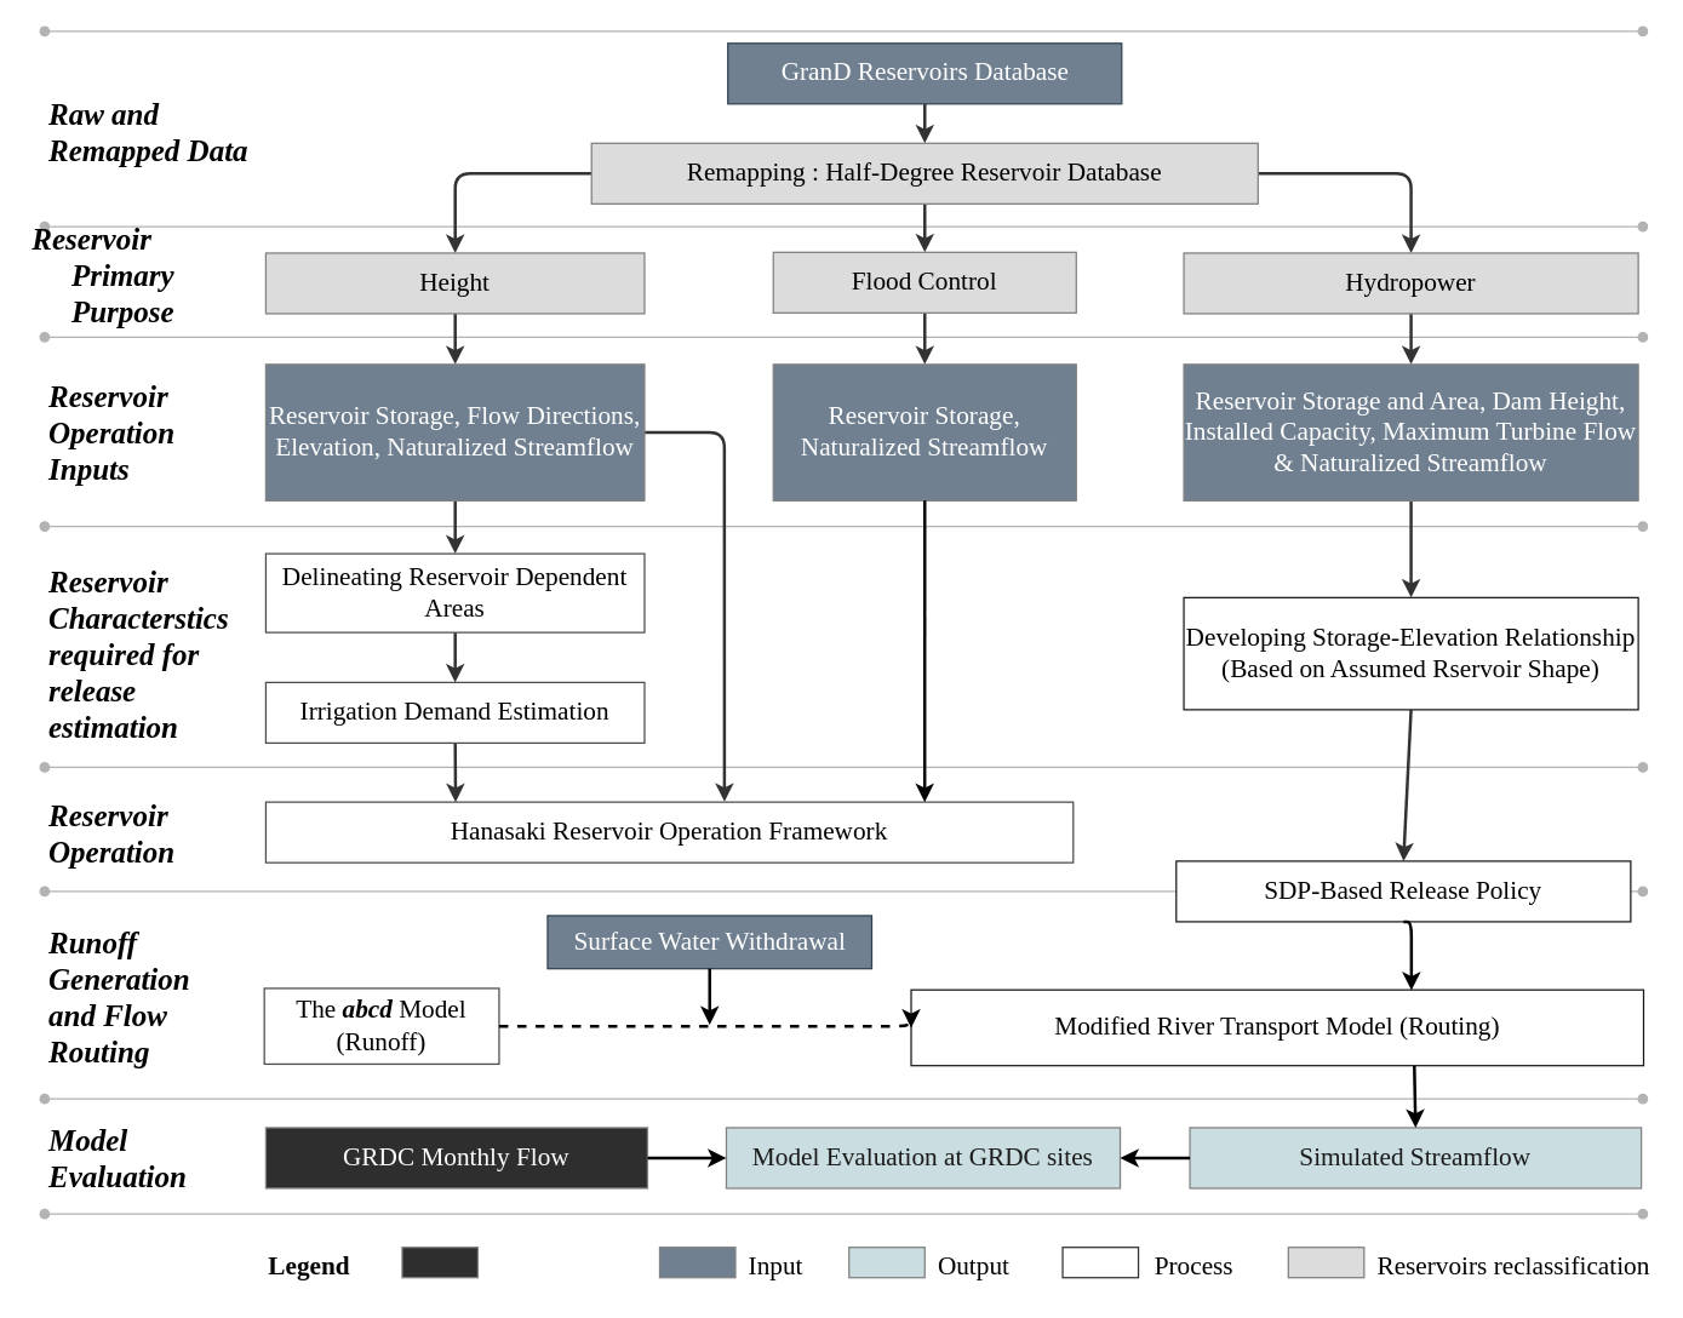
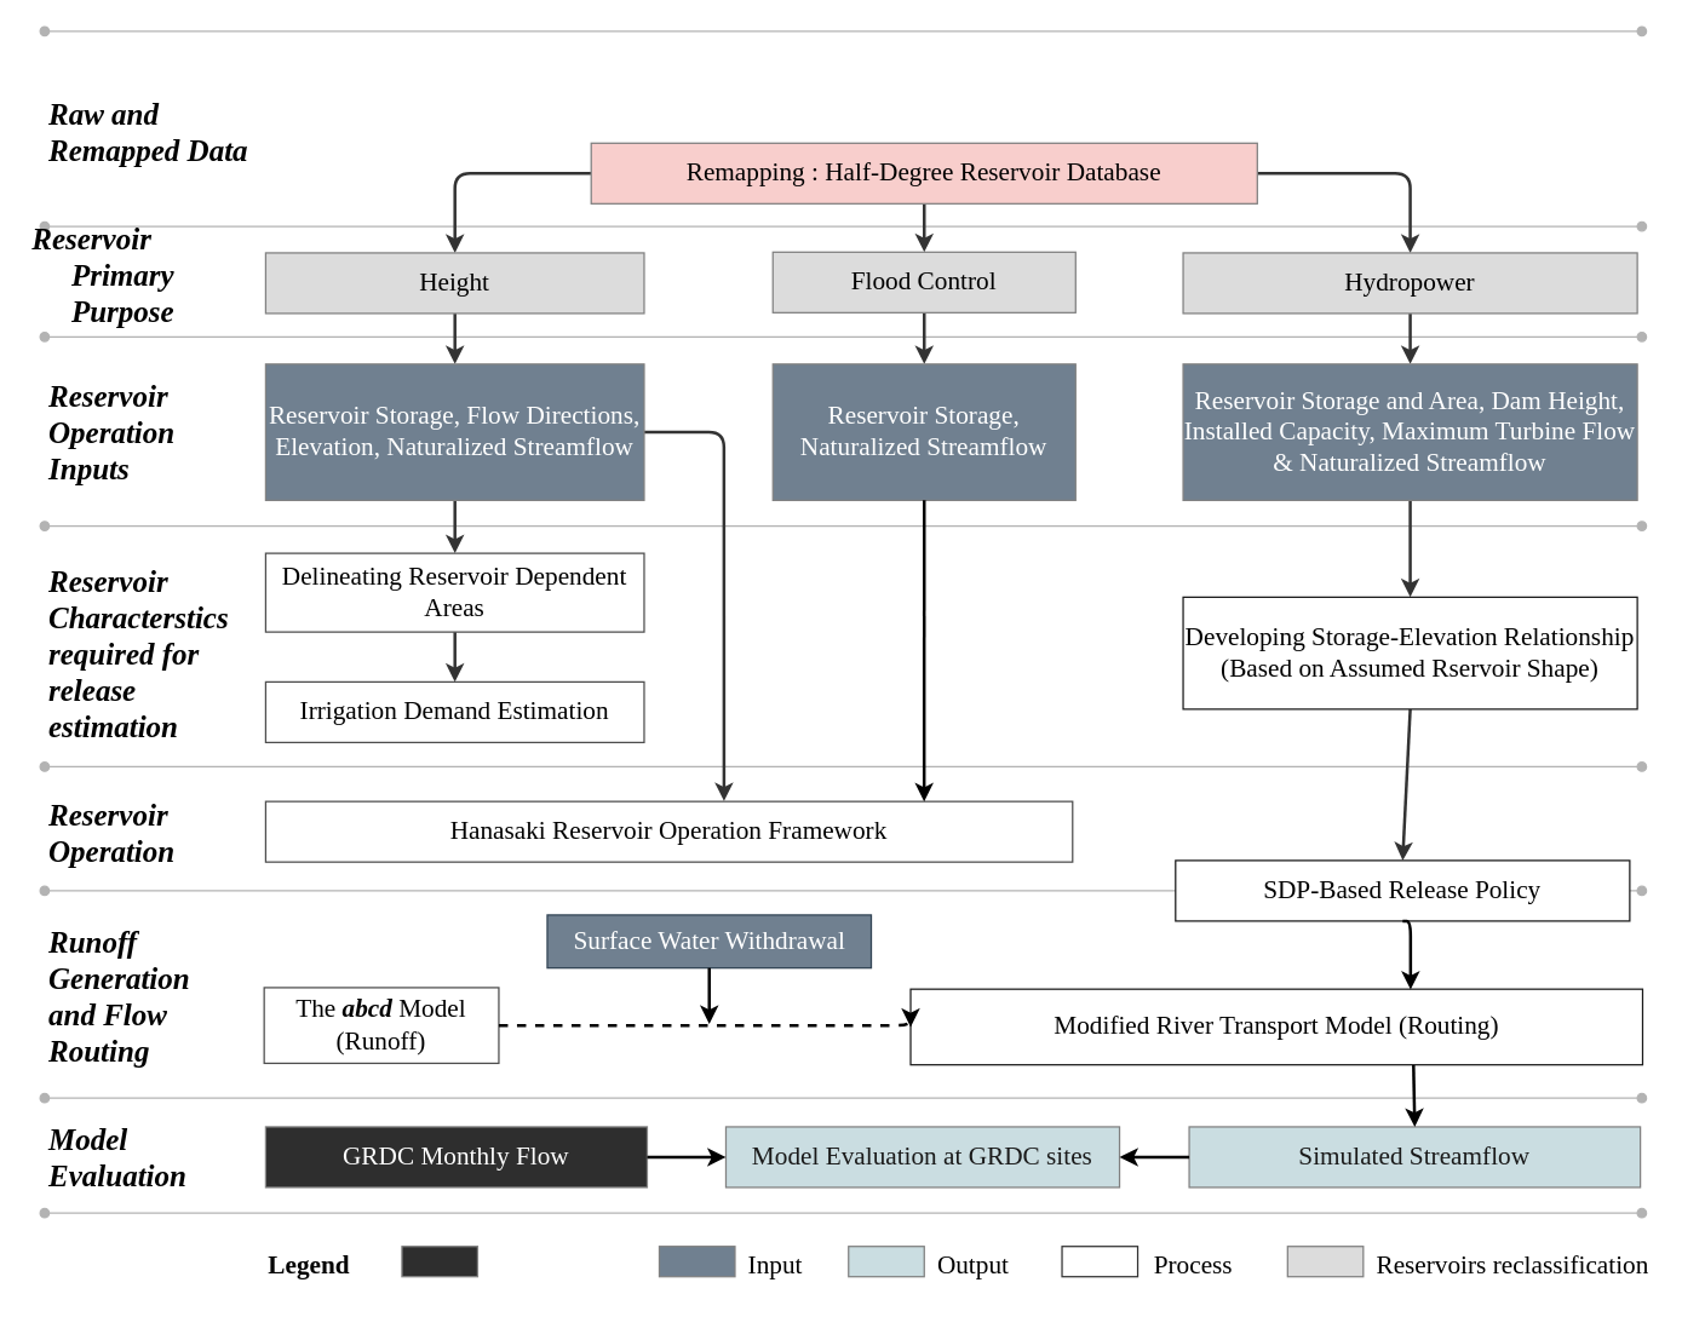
- <mxCell id="65" value="&lt;span style=&quot;font-size: 17px;&quot;&gt;GranD Reservoirs Database&lt;/span&gt;" style="html=1;dashed=0;whitespace=wrap;rounded=0;fontColor=#ffffff;strokeColor=#314354;fillColor=#708090;fontFamily=Garamond;fontSize=17;" vertex="1" parent="1"><mxGeometry x="480" y="28" width="260" height="40" as="geometry" /></mxCell>
- <mxCell id="15" value="" style="endArrow=classic;html=1;fontFamily=Garamond;fontSize=20;fontColor=#000000;strokeWidth=2;endFill=1;startArrow=none;startFill=0;fillColor=none;strokeColor=#333333;exitX=0.5;exitY=1;exitDx=0;exitDy=0;entryX=0.5;entryY=0;entryDx=0;entryDy=0;" parent="1" source="65" edge="1" target="19"><mxGeometry width="50" height="50" relative="1" as="geometry"><mxPoint x="610" y="84" as="sourcePoint" /><mxPoint x="611" y="101" as="targetPoint" /></mxGeometry></mxCell>
- <mxCell id="19" value="Remapping : Half-Degree Reservoir Database" style="rounded=0;whiteSpace=wrap;html=1;fillColor=#DCDCDC;labelBackgroundColor=none;labelBorderColor=none;fontFamily=Garamond;fontSize=17;glass=0;strokeWidth=1;strokeColor=#808080;fontColor=#000000;sketch=0;" parent="1" vertex="1"><mxGeometry x="390" y="94" width="440" height="40" as="geometry" /></mxCell>
+ <mxCell id="19" value="Remapping : Half-Degree Reservoir Database" style="rounded=0;whiteSpace=wrap;html=1;fillColor=#f8cecc;labelBackgroundColor=none;labelBorderColor=none;fontFamily=Garamond;fontSize=17;glass=0;strokeWidth=1;strokeColor=#808080;fontColor=#000000;sketch=0;" parent="1" vertex="1"><mxGeometry x="390" y="94" width="440" height="40" as="geometry" /></mxCell>
- <mxCell id="17" value="" style="endArrow=classic;html=1;fontFamily=Garamond;fontSize=20;fontColor=#000000;strokeWidth=2;entryX=0.235;entryY=0;entryDx=0;entryDy=0;endFill=1;startArrow=none;startFill=0;fillColor=none;strokeColor=#333333;entryPerimeter=0;exitX=0.5;exitY=1;exitDx=0;exitDy=0;" parent="1" source="23" target="24" edge="1"><mxGeometry width="50" height="50" relative="1" as="geometry"><mxPoint x="300" y="474" as="sourcePoint" /><mxPoint x="300.048" y="504.04" as="targetPoint" /></mxGeometry></mxCell>
